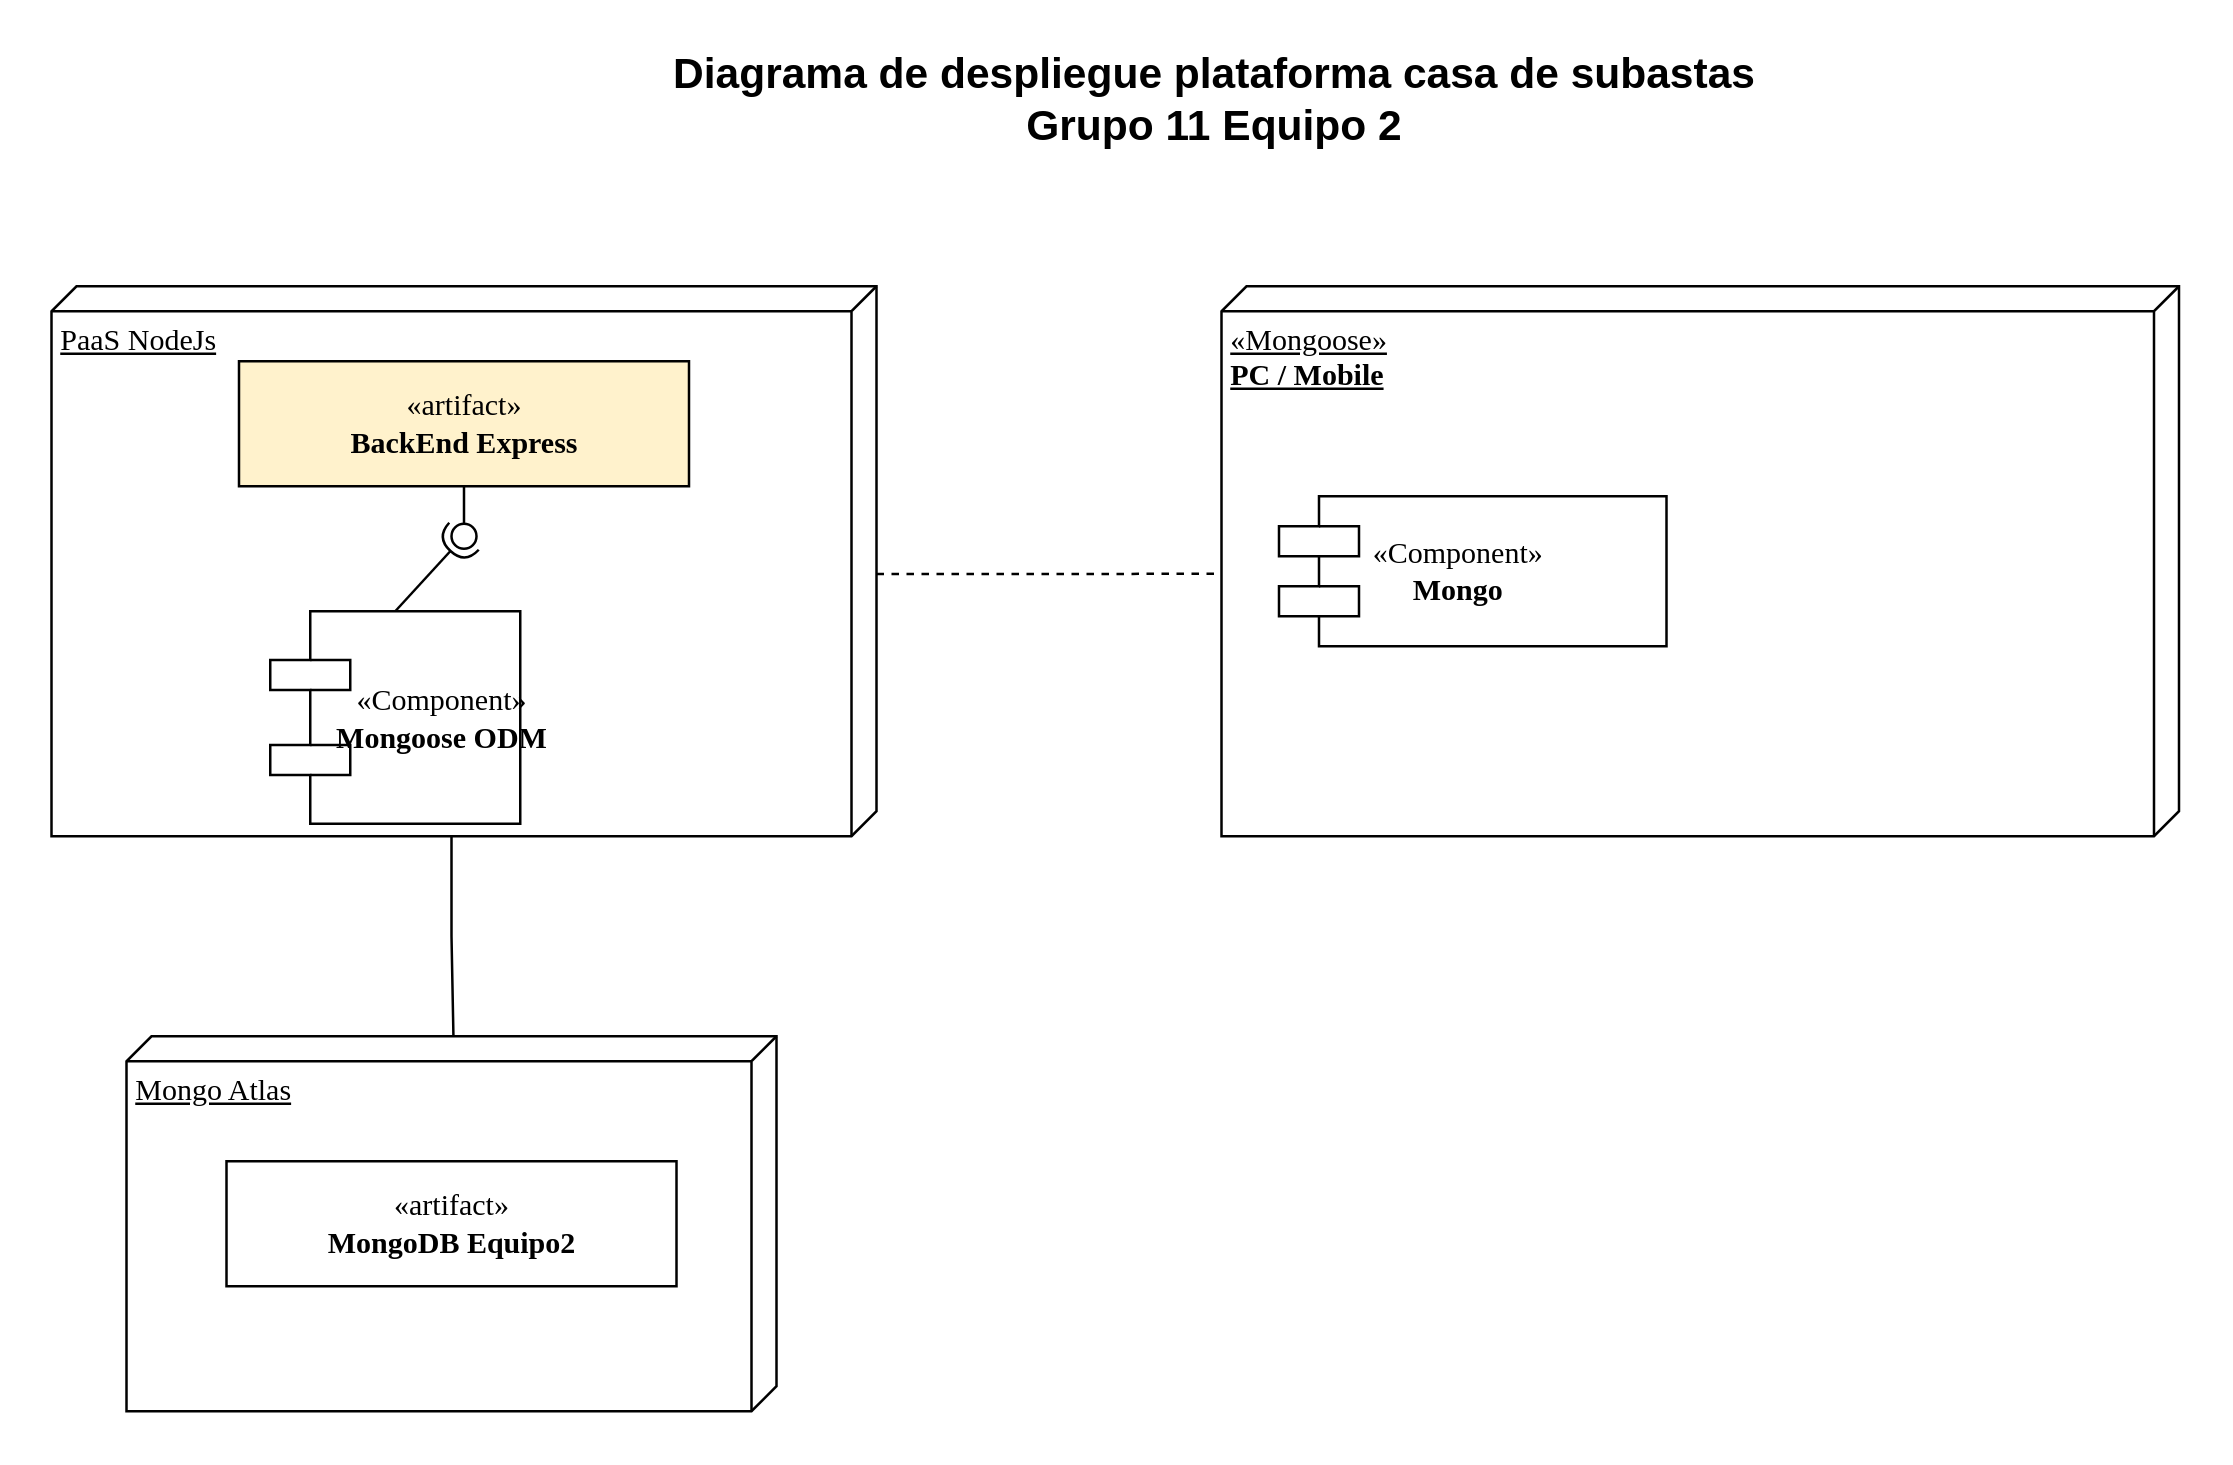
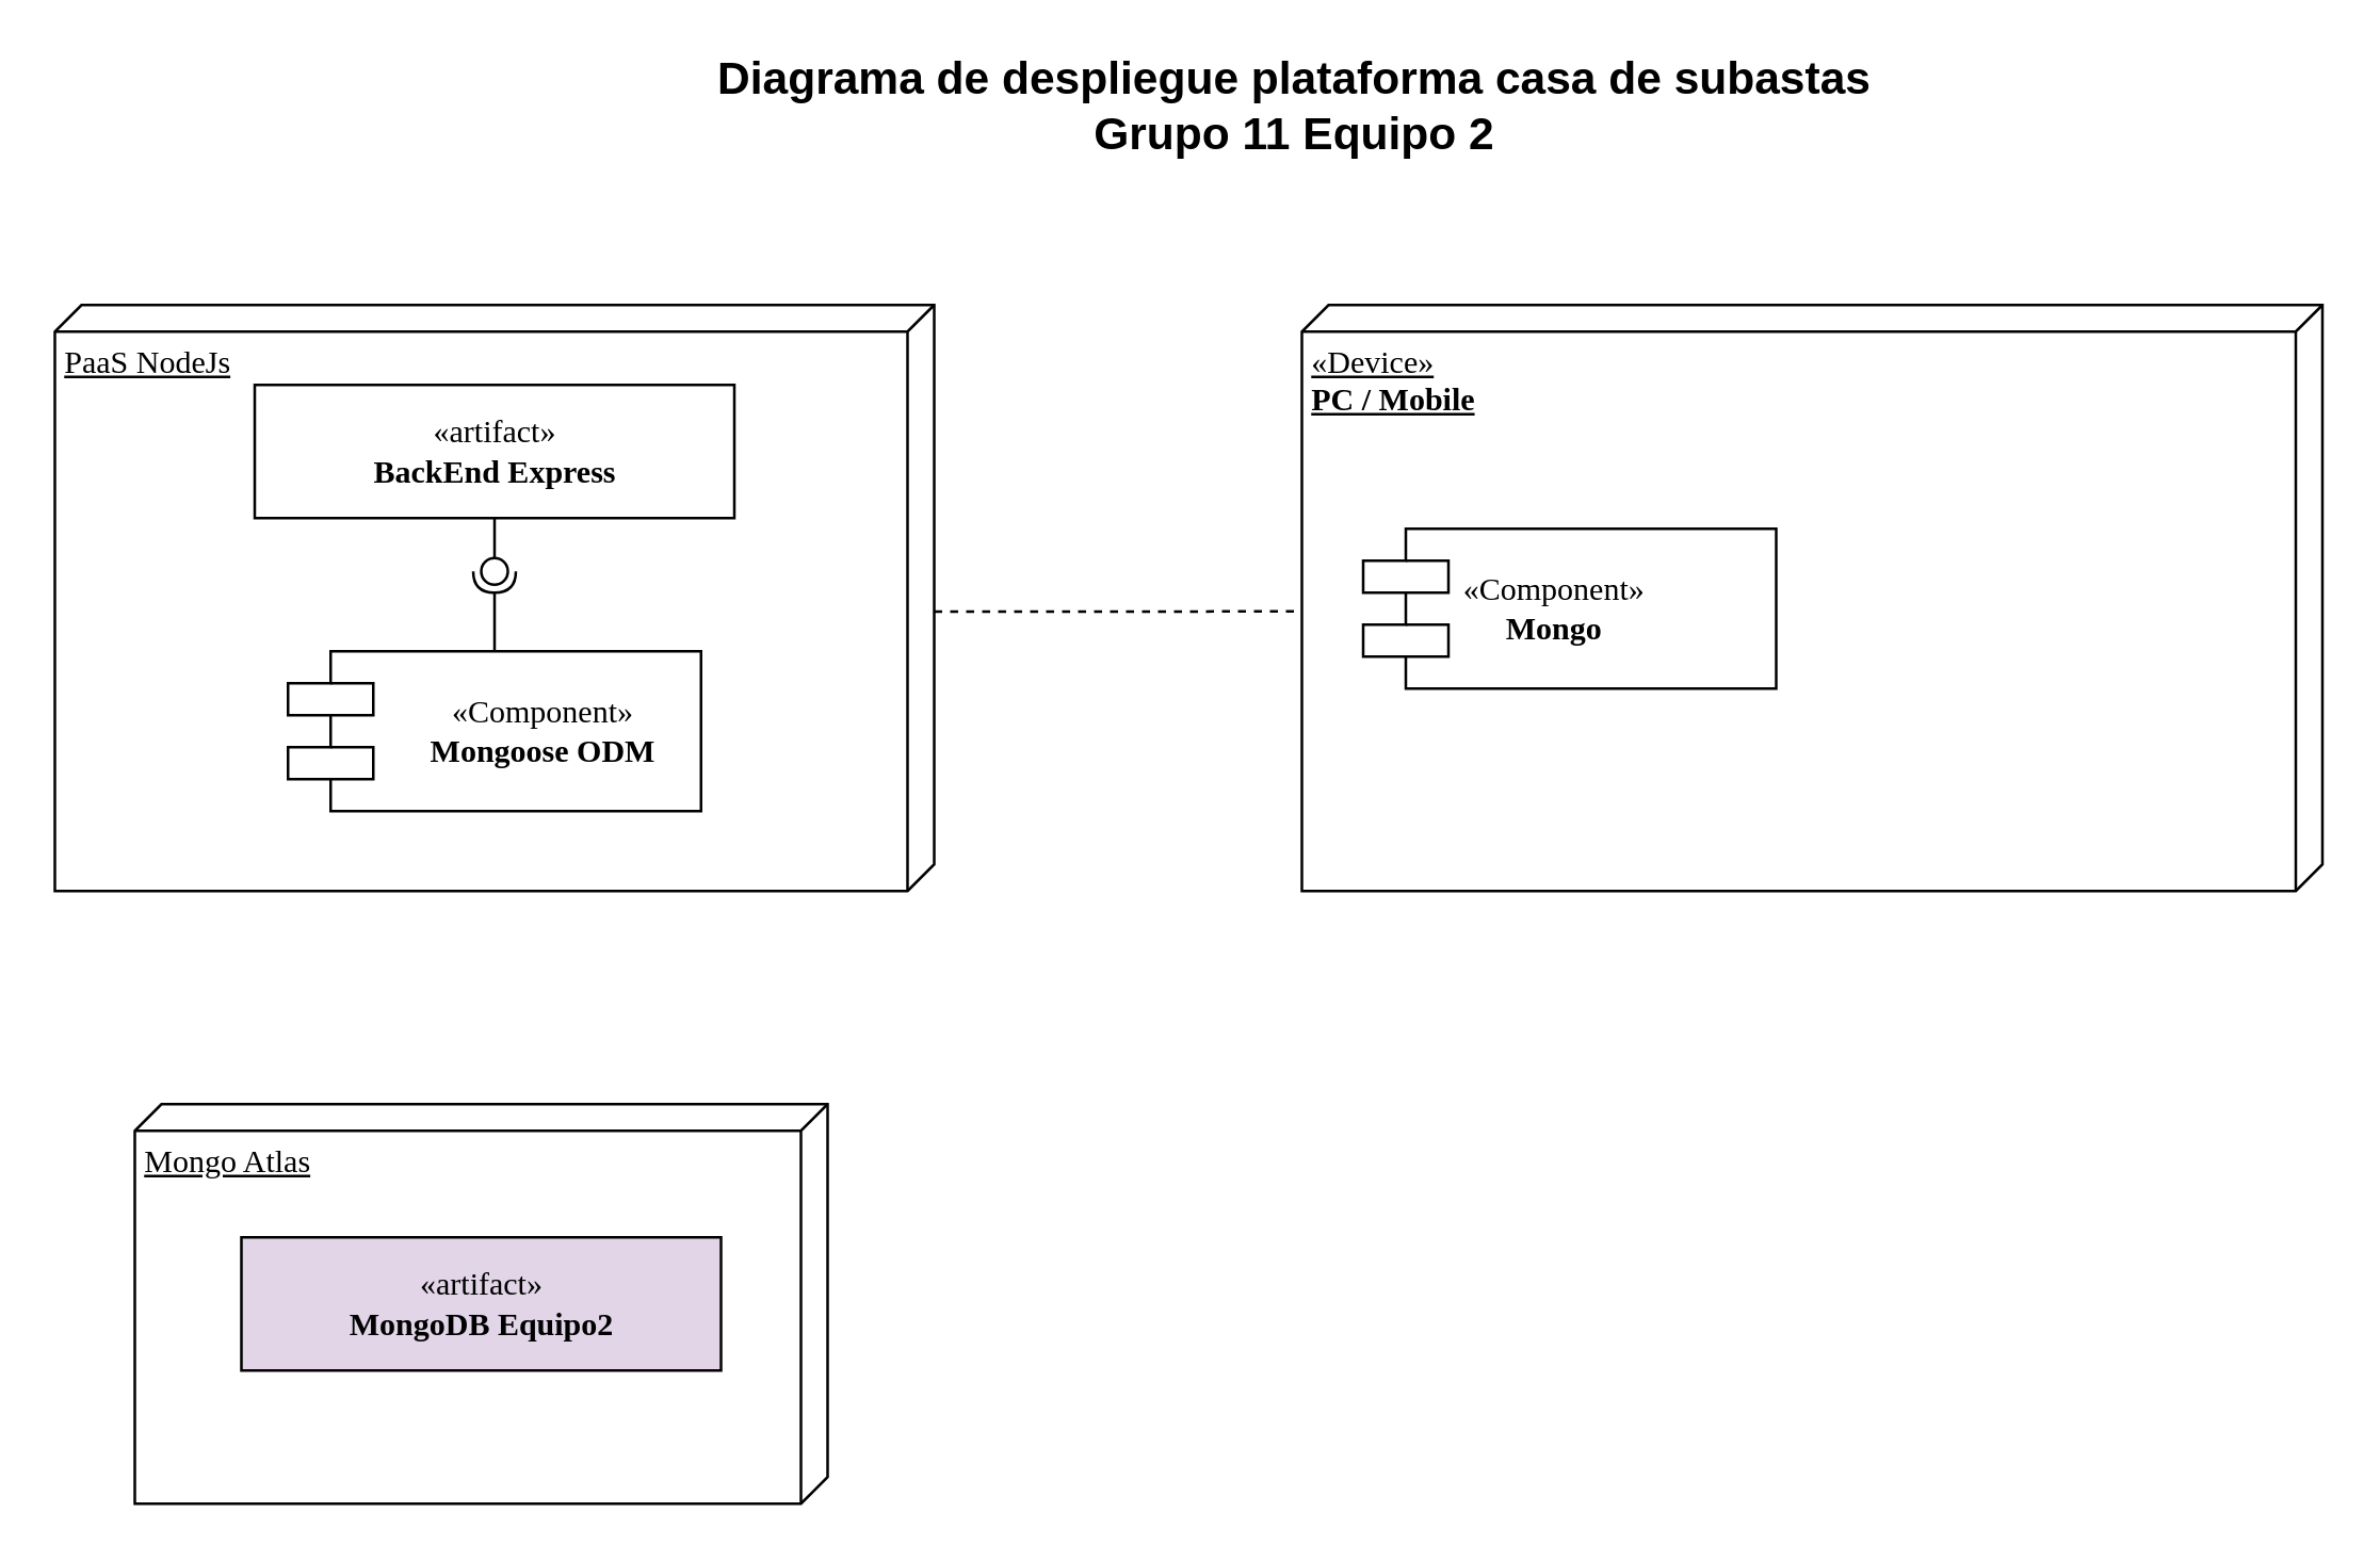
- <mxCell id="3" value="&lt;span style=&quot;text-align: center&quot;&gt;«Mongoose»&lt;br&gt;&lt;/span&gt;&lt;b style=&quot;text-align: center&quot;&gt;PC / Mobile&lt;/b&gt;&lt;span style=&quot;text-align: center&quot;&gt;&lt;br&gt;&lt;/span&gt;" style="verticalAlign=top;align=left;spacingTop=8;spacingLeft=2;spacingRight=12;shape=cube;size=10;direction=south;fontStyle=4;html=1;rounded=0;shadow=0;comic=0;labelBackgroundColor=none;strokeWidth=1;fontFamily=Verdana;fontSize=12" parent="1" vertex="1"><mxGeometry x="488" y="114" width="383" height="220" as="geometry" /></mxCell>
+ <mxCell id="3" value="&lt;span style=&quot;text-align: center&quot;&gt;«Device»&lt;br&gt;&lt;/span&gt;&lt;b style=&quot;text-align: center&quot;&gt;PC / Mobile&lt;/b&gt;&lt;span style=&quot;text-align: center&quot;&gt;&lt;br&gt;&lt;/span&gt;" style="verticalAlign=top;align=left;spacingTop=8;spacingLeft=2;spacingRight=12;shape=cube;size=10;direction=south;fontStyle=4;html=1;rounded=0;shadow=0;comic=0;labelBackgroundColor=none;strokeWidth=1;fontFamily=Verdana;fontSize=12" parent="1" vertex="1"><mxGeometry x="488" y="114" width="383" height="220" as="geometry" /></mxCell>
- <mxCell id="5" value="«artifact»&lt;br&gt;&lt;b&gt;BackEnd Express&lt;/b&gt;" style="html=1;rounded=0;shadow=0;comic=0;labelBackgroundColor=none;strokeWidth=1;fontFamily=Verdana;fontSize=12;align=center;fillColor=#fff2cc;" parent="1" vertex="1"><mxGeometry x="95" y="144" width="180" height="50" as="geometry" /></mxCell>
+ <mxCell id="5" value="«artifact»&lt;br&gt;&lt;b&gt;BackEnd Express&lt;/b&gt;" style="html=1;rounded=0;shadow=0;comic=0;labelBackgroundColor=none;strokeWidth=1;fontFamily=Verdana;fontSize=12;align=center;" parent="1" vertex="1"><mxGeometry x="95" y="144" width="180" height="50" as="geometry" /></mxCell>
- <mxCell id="6" value="&lt;div&gt;&lt;span&gt;«Component»&lt;/span&gt;&lt;/div&gt;&lt;span&gt;&lt;div&gt;&lt;b&gt;Mongoose ODM&lt;/b&gt;&lt;/div&gt;&lt;/span&gt;" style="shape=component;align=center;spacingLeft=36;rounded=0;shadow=0;comic=0;labelBackgroundColor=none;strokeWidth=1;fontFamily=Verdana;fontSize=12;html=1;" parent="1" vertex="1"><mxGeometry x="107.5" y="244" width="100" height="85" as="geometry" /></mxCell>
+ <mxCell id="6" value="&lt;div&gt;&lt;span&gt;«Component»&lt;/span&gt;&lt;/div&gt;&lt;span&gt;&lt;div&gt;&lt;b&gt;Mongoose ODM&lt;/b&gt;&lt;/div&gt;&lt;/span&gt;" style="shape=component;align=center;spacingLeft=36;rounded=0;shadow=0;comic=0;labelBackgroundColor=none;strokeWidth=1;fontFamily=Verdana;fontSize=12;html=1;" parent="1" vertex="1"><mxGeometry x="107.5" y="244" width="155" height="60" as="geometry" /></mxCell>
- <mxCell id="13" value="" style="endArrow=none;html=1;edgeStyle=orthogonalEdgeStyle;rounded=0;exitX=0;exitY=0;exitDx=220;exitDy=170;exitPerimeter=0;entryX=0.001;entryY=0.497;entryDx=0;entryDy=0;entryPerimeter=0;" edge="1" parent="1" source="2" target="4"><mxGeometry relative="1" as="geometry"><mxPoint x="357" y="384" as="sourcePoint" /><mxPoint x="182" y="414" as="targetPoint" /></mxGeometry></mxCell>
- <mxCell id="7" value="«artifact»&lt;br&gt;&lt;b&gt;MongoDB Equipo2&lt;/b&gt;" style="html=1;rounded=0;shadow=0;comic=0;labelBackgroundColor=none;strokeWidth=1;fontFamily=Verdana;fontSize=12;align=center;" vertex="1" parent="1"><mxGeometry x="90" y="464" width="180" height="50" as="geometry" /></mxCell>
+ <mxCell id="7" value="«artifact»&lt;br&gt;&lt;b&gt;MongoDB Equipo2&lt;/b&gt;" style="html=1;rounded=0;shadow=0;comic=0;labelBackgroundColor=none;strokeWidth=1;fontFamily=Verdana;fontSize=12;align=center;fillColor=#e1d5e7;" vertex="1" parent="1"><mxGeometry x="90" y="464" width="180" height="50" as="geometry" /></mxCell>
